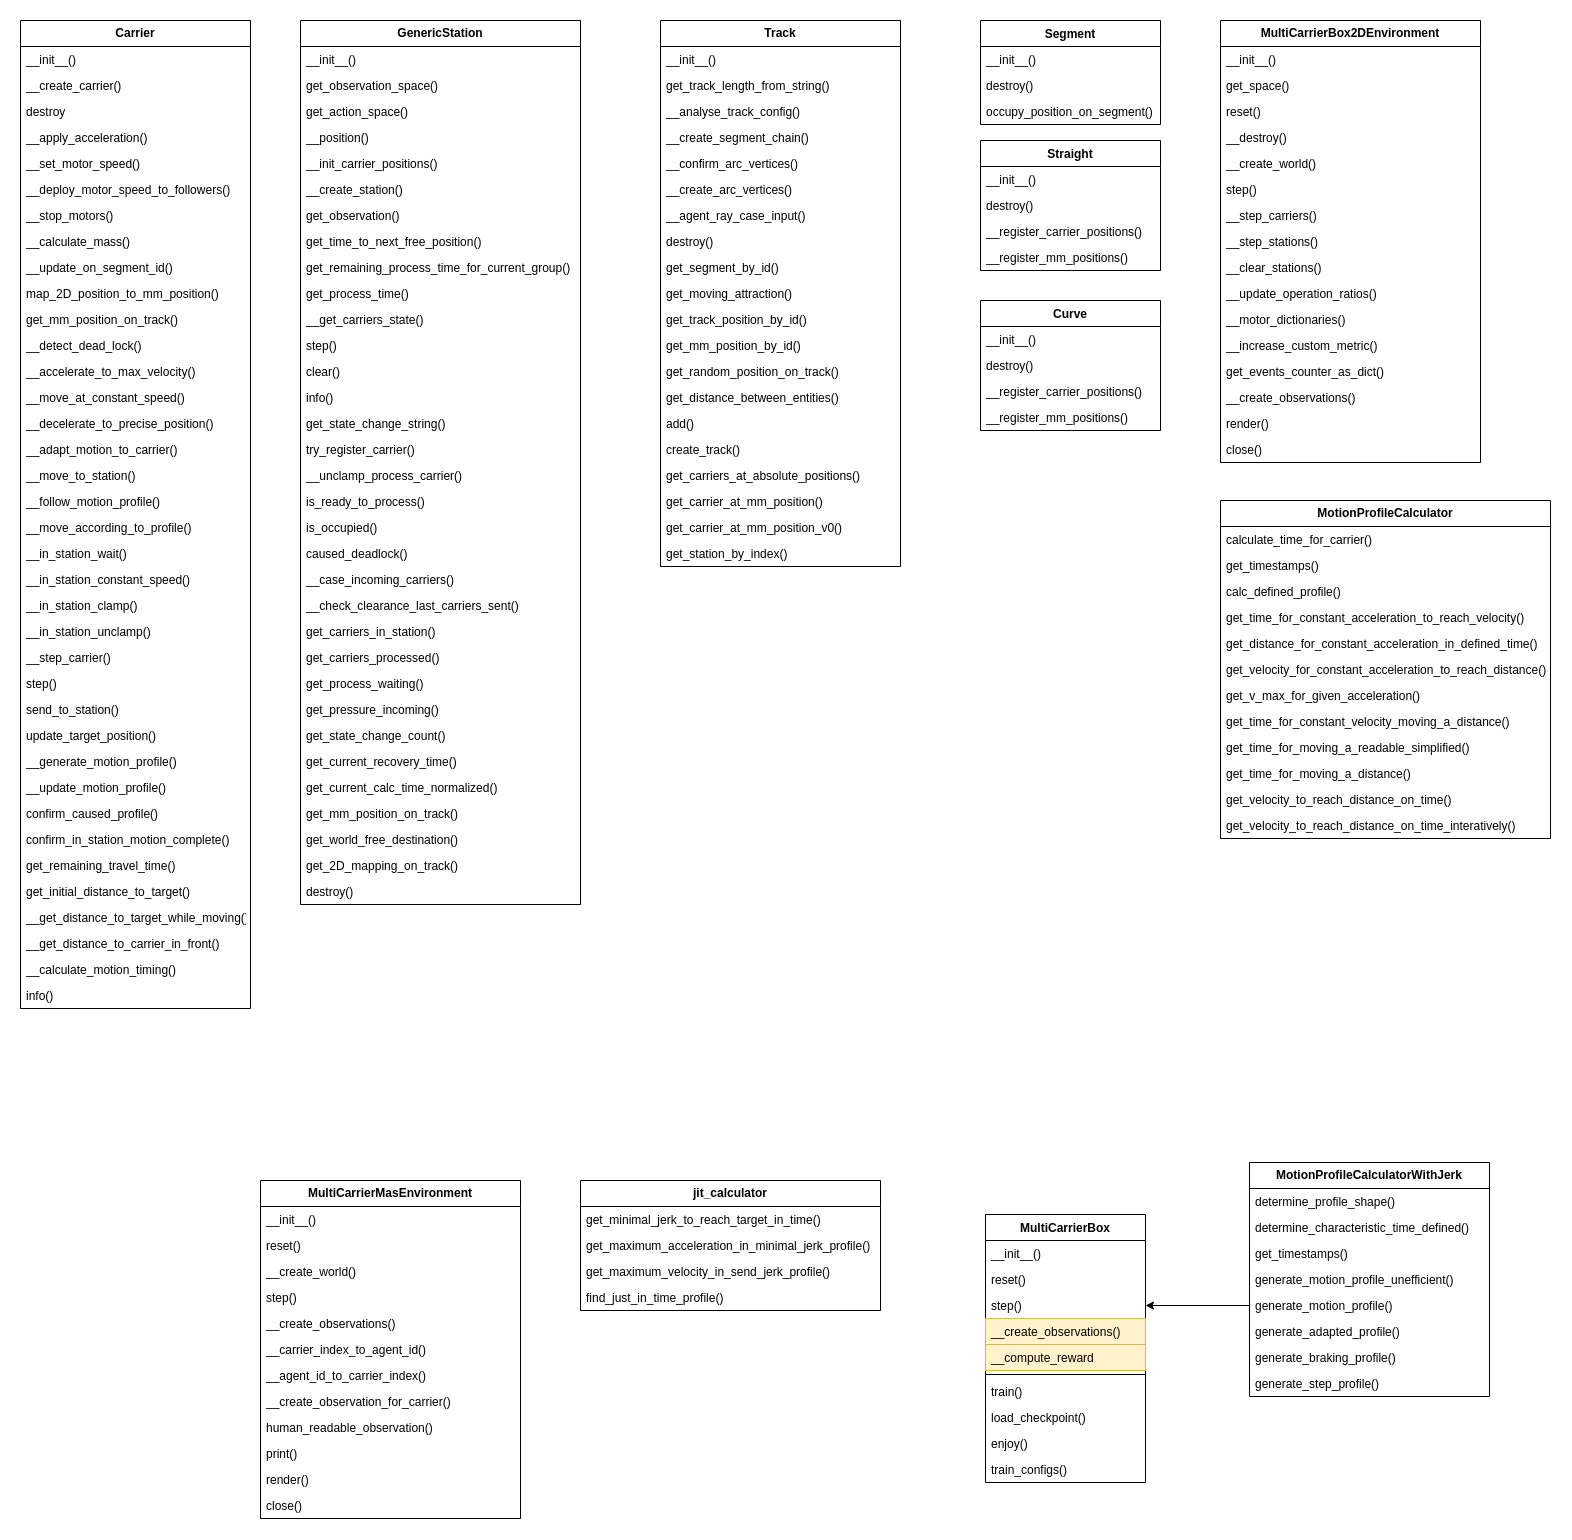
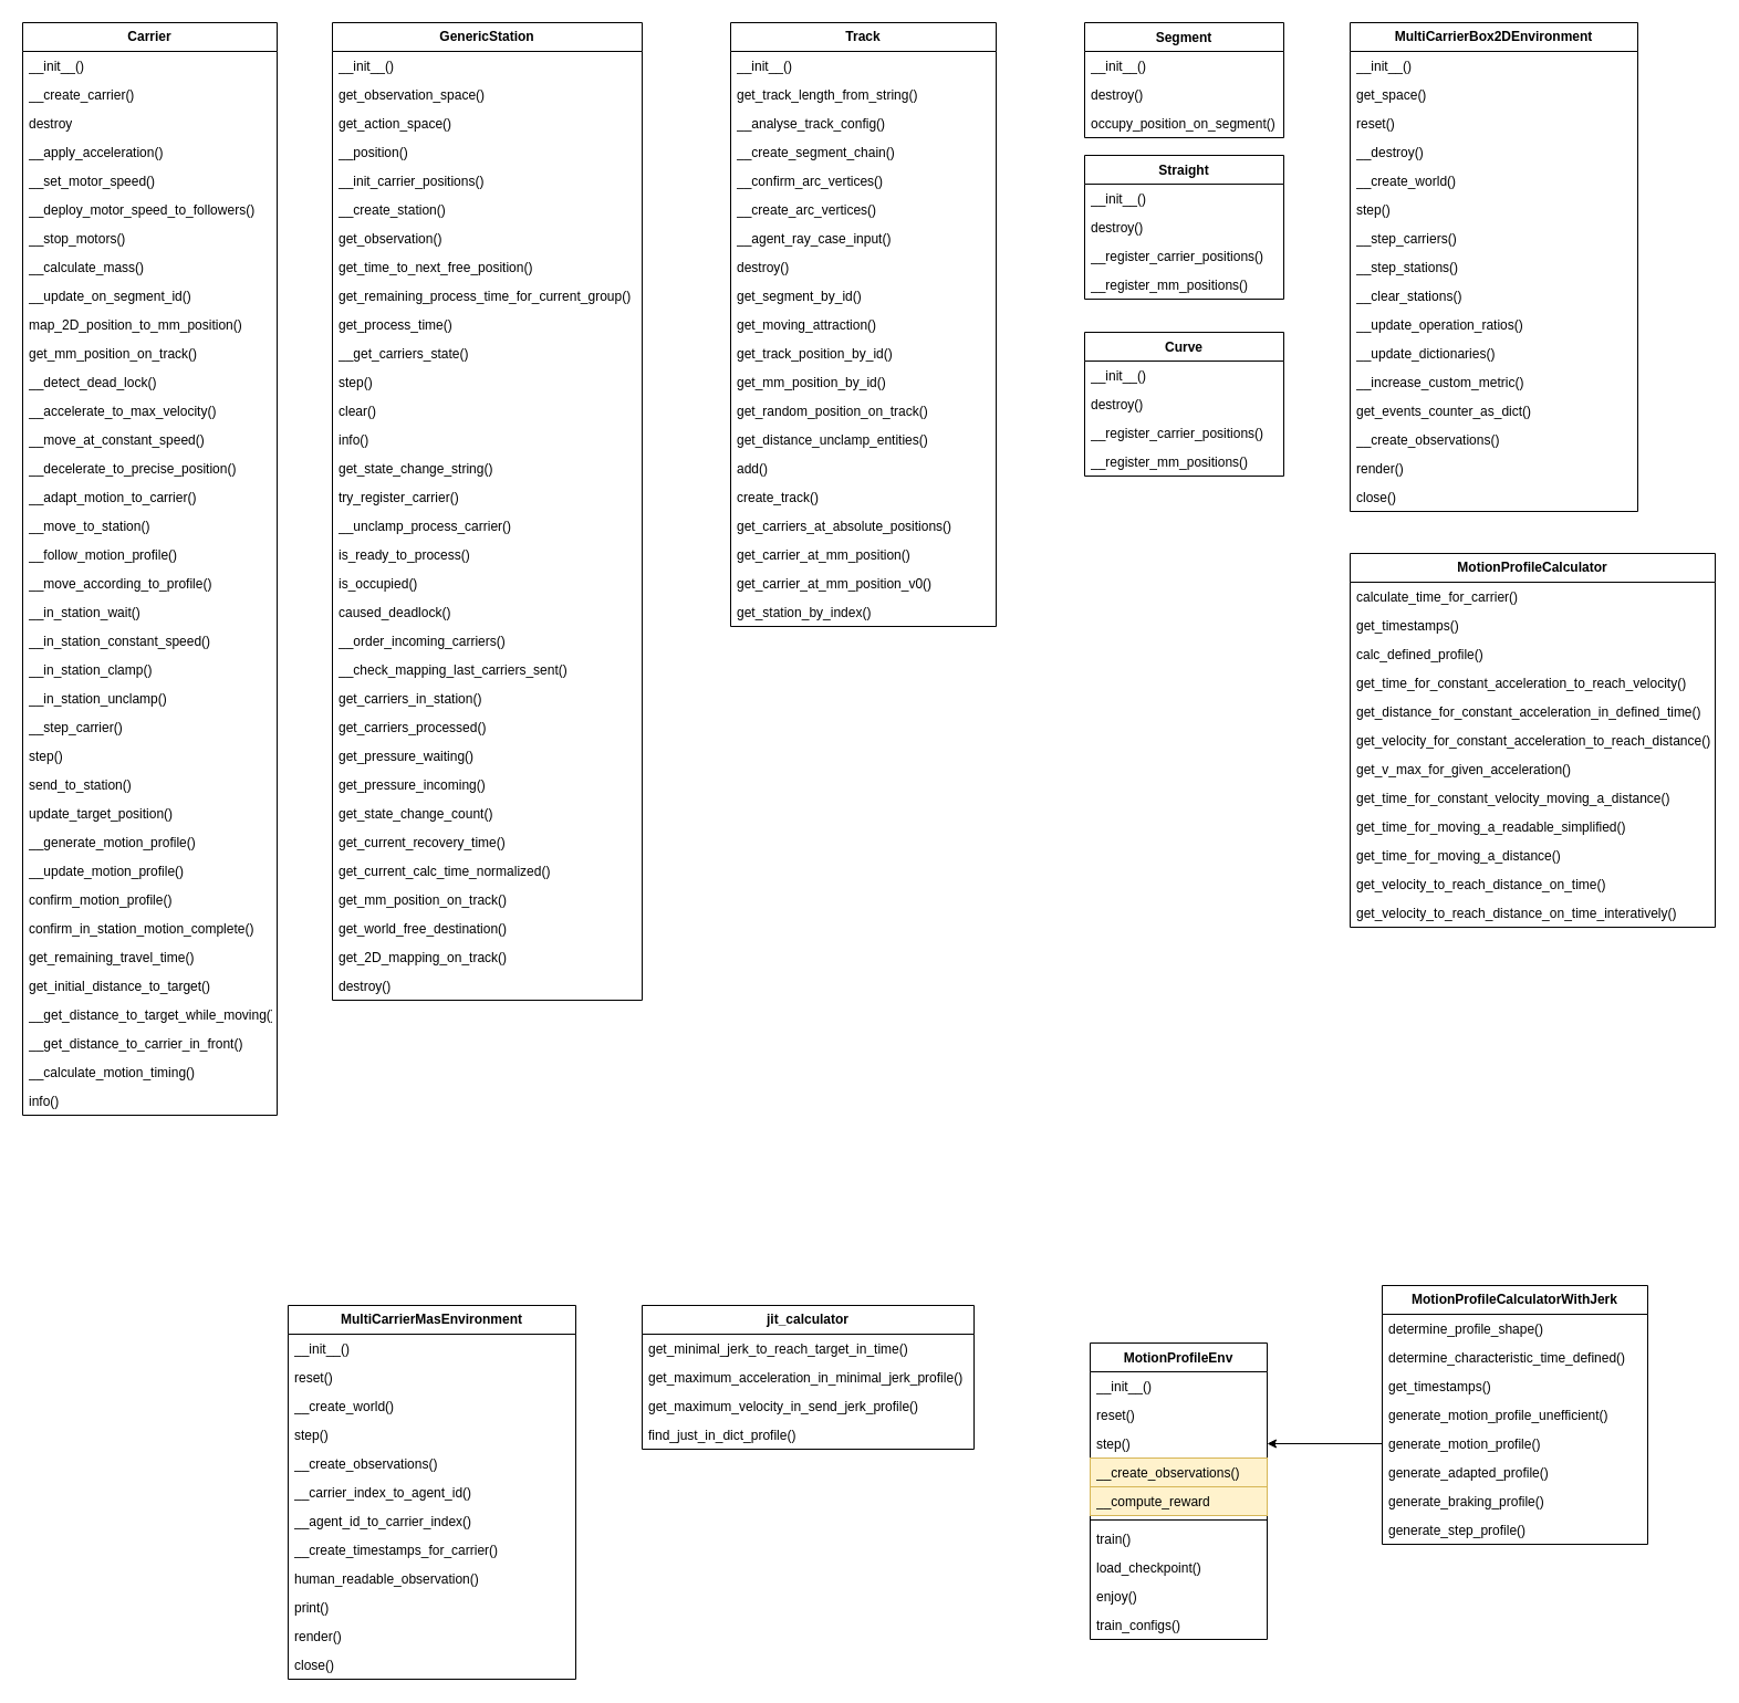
- <mxCell id="91" value="__motor_dictionaries()" style="text;strokeColor=none;fillColor=none;align=left;verticalAlign=top;spacingLeft=4;spacingRight=4;overflow=hidden;rotatable=0;points=[[0,0.5],[1,0.5]];portConstraint=eastwest;whiteSpace=wrap;html=1;" parent="80" vertex="1"><mxGeometry y="286" width="260" height="26" as="geometry" /></mxCell>
+ <mxCell id="91" value="__update_dictionaries()" style="text;strokeColor=none;fillColor=none;align=left;verticalAlign=top;spacingLeft=4;spacingRight=4;overflow=hidden;rotatable=0;points=[[0,0.5],[1,0.5]];portConstraint=eastwest;whiteSpace=wrap;html=1;" parent="80" vertex="1"><mxGeometry y="286" width="260" height="26" as="geometry" /></mxCell>
- <mxCell id="145" value="get_distance_between_entities()" style="text;strokeColor=none;fillColor=none;align=left;verticalAlign=top;spacingLeft=4;spacingRight=4;overflow=hidden;rotatable=0;points=[[0,0.5],[1,0.5]];portConstraint=eastwest;whiteSpace=wrap;html=1;" parent="131" vertex="1"><mxGeometry y="364" width="240" height="26" as="geometry" /></mxCell>
+ <mxCell id="145" value="get_distance_unclamp_entities()" style="text;strokeColor=none;fillColor=none;align=left;verticalAlign=top;spacingLeft=4;spacingRight=4;overflow=hidden;rotatable=0;points=[[0,0.5],[1,0.5]];portConstraint=eastwest;whiteSpace=wrap;html=1;" parent="131" vertex="1"><mxGeometry y="364" width="240" height="26" as="geometry" /></mxCell>
- <mxCell id="118" value="__case_incoming_carriers()" style="text;strokeColor=none;fillColor=none;align=left;verticalAlign=top;spacingLeft=4;spacingRight=4;overflow=hidden;rotatable=0;points=[[0,0.5],[1,0.5]];portConstraint=eastwest;whiteSpace=wrap;html=1;" parent="97" vertex="1"><mxGeometry y="546" width="280" height="26" as="geometry" /></mxCell>
+ <mxCell id="118" value="__order_incoming_carriers()" style="text;strokeColor=none;fillColor=none;align=left;verticalAlign=top;spacingLeft=4;spacingRight=4;overflow=hidden;rotatable=0;points=[[0,0.5],[1,0.5]];portConstraint=eastwest;whiteSpace=wrap;html=1;" parent="97" vertex="1"><mxGeometry y="546" width="280" height="26" as="geometry" /></mxCell>
- <mxCell id="119" value="__check_clearance_last_carriers_sent()" style="text;strokeColor=none;fillColor=none;align=left;verticalAlign=top;spacingLeft=4;spacingRight=4;overflow=hidden;rotatable=0;points=[[0,0.5],[1,0.5]];portConstraint=eastwest;whiteSpace=wrap;html=1;" parent="97" vertex="1"><mxGeometry y="572" width="280" height="26" as="geometry" /></mxCell>
+ <mxCell id="119" value="__check_mapping_last_carriers_sent()" style="text;strokeColor=none;fillColor=none;align=left;verticalAlign=top;spacingLeft=4;spacingRight=4;overflow=hidden;rotatable=0;points=[[0,0.5],[1,0.5]];portConstraint=eastwest;whiteSpace=wrap;html=1;" parent="97" vertex="1"><mxGeometry y="572" width="280" height="26" as="geometry" /></mxCell>
- <mxCell id="122" value="get_process_waiting()" style="text;strokeColor=none;fillColor=none;align=left;verticalAlign=top;spacingLeft=4;spacingRight=4;overflow=hidden;rotatable=0;points=[[0,0.5],[1,0.5]];portConstraint=eastwest;whiteSpace=wrap;html=1;" parent="97" vertex="1"><mxGeometry y="650" width="280" height="26" as="geometry" /></mxCell>
+ <mxCell id="122" value="get_pressure_waiting()" style="text;strokeColor=none;fillColor=none;align=left;verticalAlign=top;spacingLeft=4;spacingRight=4;overflow=hidden;rotatable=0;points=[[0,0.5],[1,0.5]];portConstraint=eastwest;whiteSpace=wrap;html=1;" parent="97" vertex="1"><mxGeometry y="650" width="280" height="26" as="geometry" /></mxCell>
- <mxCell id="32" value="confirm_caused_profile()" style="text;strokeColor=none;fillColor=none;align=left;verticalAlign=top;spacingLeft=4;spacingRight=4;overflow=hidden;rotatable=0;points=[[0,0.5],[1,0.5]];portConstraint=eastwest;whiteSpace=wrap;html=1;" parent="2" vertex="1"><mxGeometry y="780" width="230" height="26" as="geometry" /></mxCell>
+ <mxCell id="32" value="confirm_motion_profile()" style="text;strokeColor=none;fillColor=none;align=left;verticalAlign=top;spacingLeft=4;spacingRight=4;overflow=hidden;rotatable=0;points=[[0,0.5],[1,0.5]];portConstraint=eastwest;whiteSpace=wrap;html=1;" parent="2" vertex="1"><mxGeometry y="780" width="230" height="26" as="geometry" /></mxCell>
- <mxCell id="152" value="&lt;b style=&quot;border-color: var(--border-color);&quot;&gt;MultiCarrierBox&lt;/b&gt;" style="swimlane;fontStyle=1;align=center;verticalAlign=top;childLayout=stackLayout;horizontal=1;startSize=26;horizontalStack=0;resizeParent=1;resizeParentMax=0;resizeLast=0;collapsible=1;marginBottom=0;whiteSpace=wrap;html=1;" parent="1" vertex="1"><mxGeometry x="985" y="1214" width="160" height="268" as="geometry" /></mxCell>
+ <mxCell id="152" value="&lt;b style=&quot;border-color: var(--border-color);&quot;&gt;MotionProfileEnv&lt;/b&gt;" style="swimlane;fontStyle=1;align=center;verticalAlign=top;childLayout=stackLayout;horizontal=1;startSize=26;horizontalStack=0;resizeParent=1;resizeParentMax=0;resizeLast=0;collapsible=1;marginBottom=0;whiteSpace=wrap;html=1;" parent="1" vertex="1"><mxGeometry x="985" y="1214" width="160" height="268" as="geometry" /></mxCell>
- <mxCell id="44" value="find_just_in_time_profile()" style="text;strokeColor=none;fillColor=none;align=left;verticalAlign=top;spacingLeft=4;spacingRight=4;overflow=hidden;rotatable=0;points=[[0,0.5],[1,0.5]];portConstraint=eastwest;whiteSpace=wrap;html=1;" parent="40" vertex="1"><mxGeometry y="104" width="300" height="26" as="geometry" /></mxCell>
+ <mxCell id="44" value="find_just_in_dict_profile()" style="text;strokeColor=none;fillColor=none;align=left;verticalAlign=top;spacingLeft=4;spacingRight=4;overflow=hidden;rotatable=0;points=[[0,0.5],[1,0.5]];portConstraint=eastwest;whiteSpace=wrap;html=1;" parent="40" vertex="1"><mxGeometry y="104" width="300" height="26" as="geometry" /></mxCell>
- <mxCell id="53" value="__create_observation_for_carrier()" style="text;strokeColor=none;fillColor=none;align=left;verticalAlign=top;spacingLeft=4;spacingRight=4;overflow=hidden;rotatable=0;points=[[0,0.5],[1,0.5]];portConstraint=eastwest;whiteSpace=wrap;html=1;" parent="45" vertex="1"><mxGeometry y="208" width="260" height="26" as="geometry" /></mxCell>
+ <mxCell id="53" value="__create_timestamps_for_carrier()" style="text;strokeColor=none;fillColor=none;align=left;verticalAlign=top;spacingLeft=4;spacingRight=4;overflow=hidden;rotatable=0;points=[[0,0.5],[1,0.5]];portConstraint=eastwest;whiteSpace=wrap;html=1;" parent="45" vertex="1"><mxGeometry y="208" width="260" height="26" as="geometry" /></mxCell>
